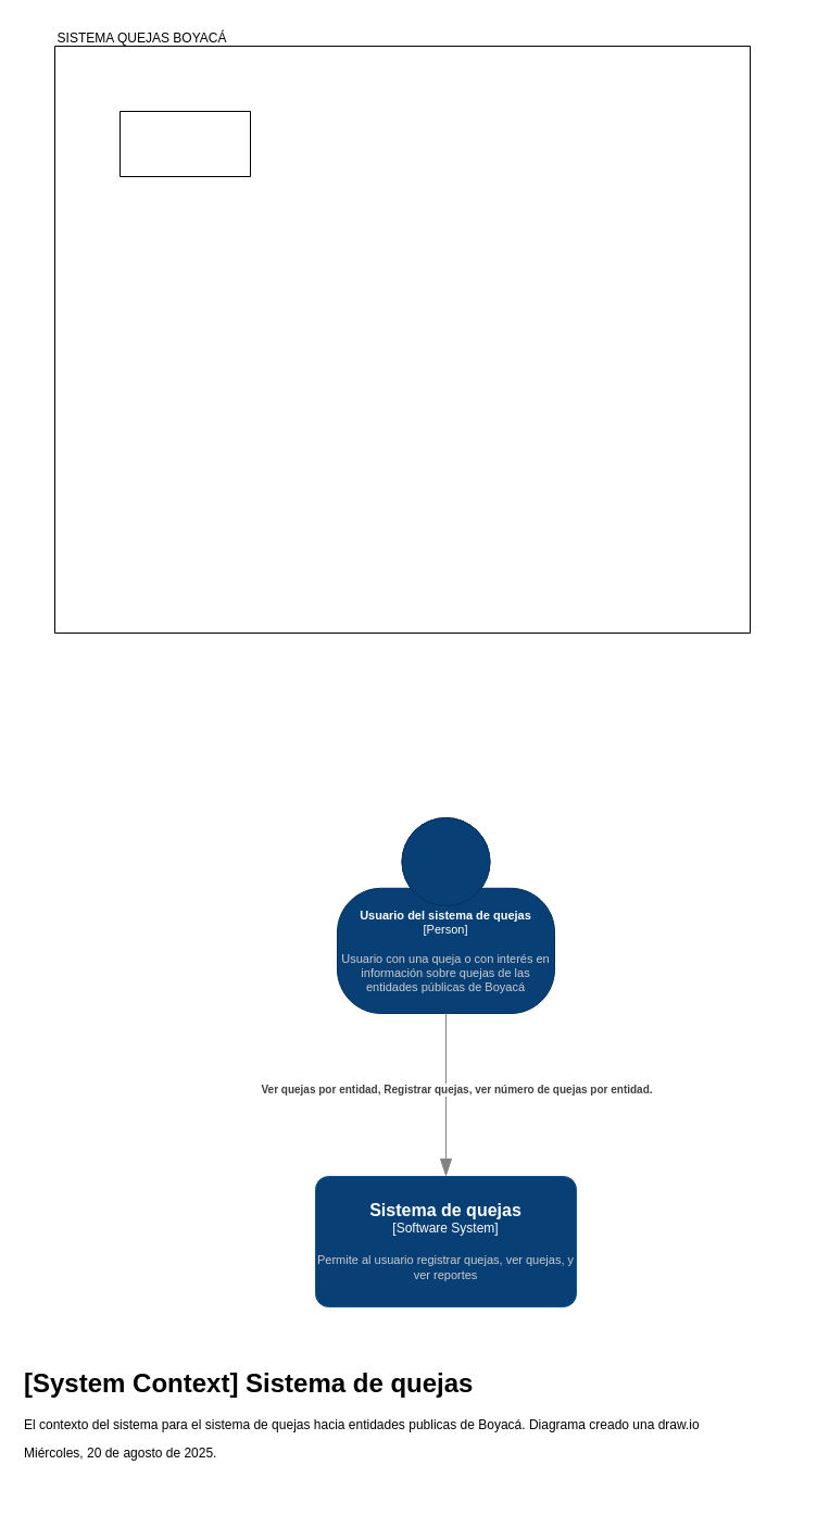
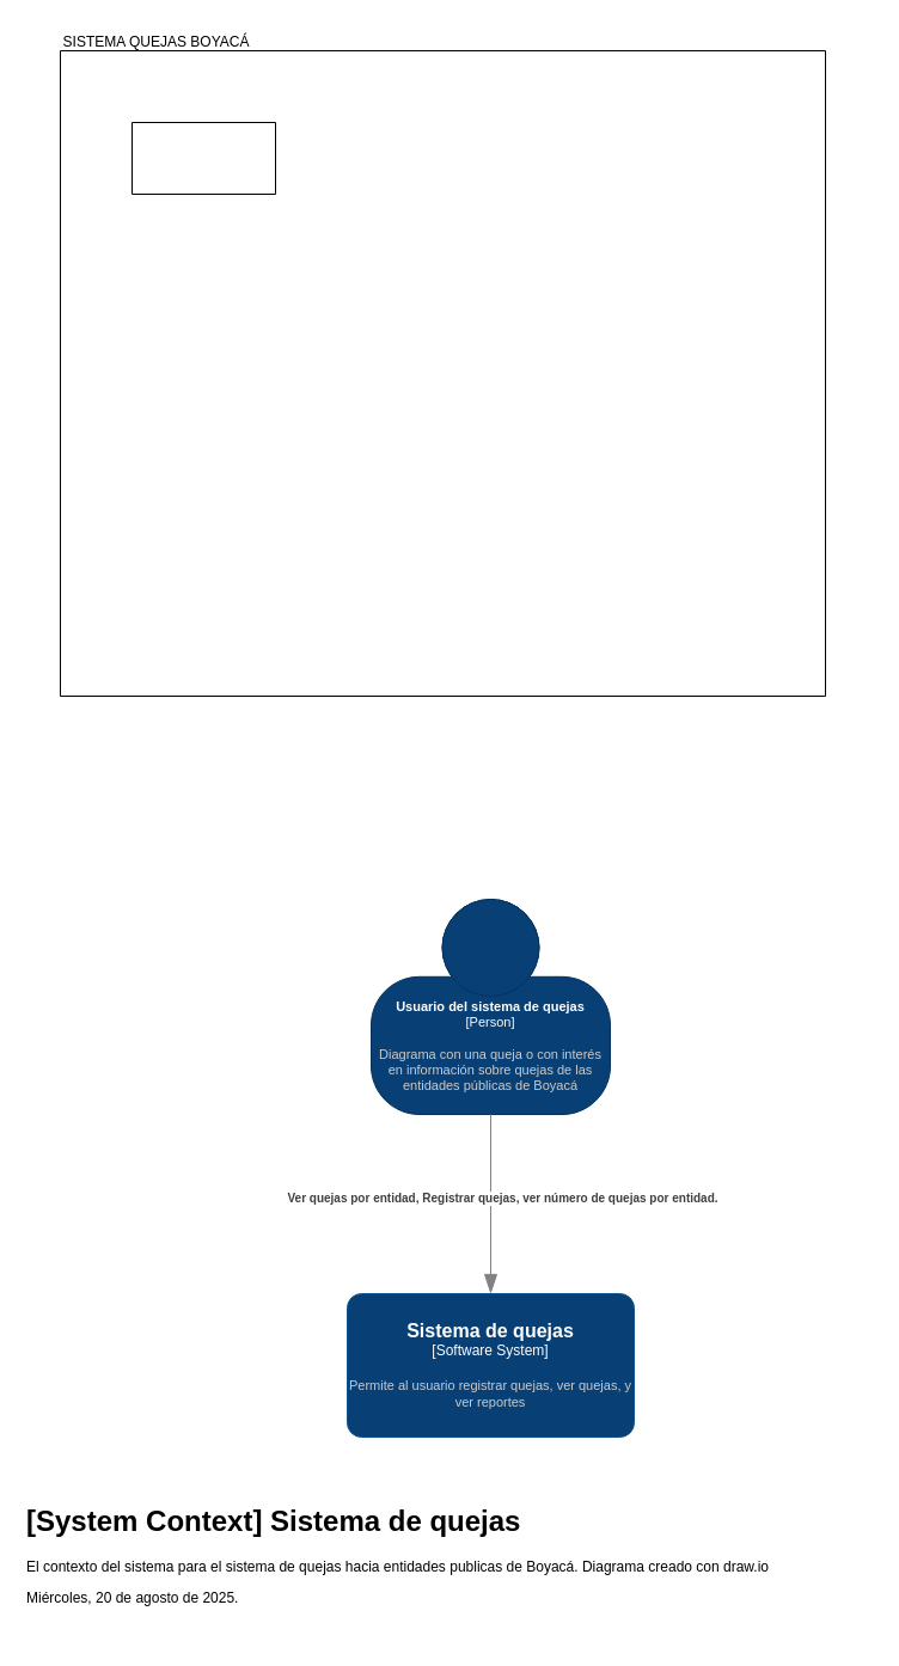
- <mxCell id="2" value="&lt;font style=&quot;font-size: 11px&quot;&gt;&lt;b&gt;Usuario del sistema de quejas&lt;/b&gt;&lt;/font&gt;&lt;div&gt;[Person]&lt;/div&gt;&lt;br&gt;&lt;div&gt;&lt;font style=&quot;font-size: 11px&quot;&gt;&lt;font color=&quot;#cccccc&quot;&gt;Usuario con una queja o con interés en información sobre quejas de las entidades públicas de Boyacá&lt;/font&gt;&lt;/div&gt;" style="html=1;fontSize=11;dashed=0;whiteSpace=wrap;fillColor=#083F75;strokeColor=#06315C;fontColor=#ffffff;shape=mxgraph.c4.person2;align=center;metaEdit=1;points=[[0.5,0,0],[1,0.5,0],[1,0.75,0],[0.75,1,0],[0.5,1,0],[0.25,1,0],[0,0.75,0],[0,0.5,0]];resizable=0;" vertex="1" parent="1"><mxGeometry x="310" y="752" width="200" height="180" as="geometry" /></mxCell>
+ <mxCell id="2" value="&lt;font style=&quot;font-size: 11px&quot;&gt;&lt;b&gt;Usuario del sistema de quejas&lt;/b&gt;&lt;/font&gt;&lt;div&gt;[Person]&lt;/div&gt;&lt;br&gt;&lt;div&gt;&lt;font style=&quot;font-size: 11px&quot;&gt;&lt;font color=&quot;#cccccc&quot;&gt;Diagrama con una queja o con interés en información sobre quejas de las entidades públicas de Boyacá&lt;/font&gt;&lt;/div&gt;" style="html=1;fontSize=11;dashed=0;whiteSpace=wrap;fillColor=#083F75;strokeColor=#06315C;fontColor=#ffffff;shape=mxgraph.c4.person2;align=center;metaEdit=1;points=[[0.5,0,0],[1,0.5,0],[1,0.75,0],[0.75,1,0],[0.5,1,0],[0.25,1,0],[0,0.75,0],[0,0.5,0]];resizable=0;" vertex="1" parent="1"><mxGeometry x="310" y="752" width="200" height="180" as="geometry" /></mxCell>
- <mxCell id="5" value="&lt;h1 style=&quot;margin-top: 0px;&quot;&gt;[System Context] Sistema de quejas&lt;/h1&gt;&lt;p&gt;El contexto del sistema para el sistema de quejas hacia entidades publicas de Boyacá. Diagrama creado una draw.io&lt;/p&gt;&lt;p&gt;Miércoles, 20 de agosto de 2025.&lt;/p&gt;" style="text;html=1;whiteSpace=wrap;overflow=hidden;rounded=0;" vertex="1" parent="1"><mxGeometry x="20" y="1252" width="710" height="120" as="geometry" /></mxCell>
+ <mxCell id="5" value="&lt;h1 style=&quot;margin-top: 0px;&quot;&gt;[System Context] Sistema de quejas&lt;/h1&gt;&lt;p&gt;El contexto del sistema para el sistema de quejas hacia entidades publicas de Boyacá. Diagrama creado con draw.io&lt;/p&gt;&lt;p&gt;Miércoles, 20 de agosto de 2025.&lt;/p&gt;" style="text;html=1;whiteSpace=wrap;overflow=hidden;rounded=0;" vertex="1" parent="1"><mxGeometry x="20" y="1252" width="710" height="120" as="geometry" /></mxCell>
